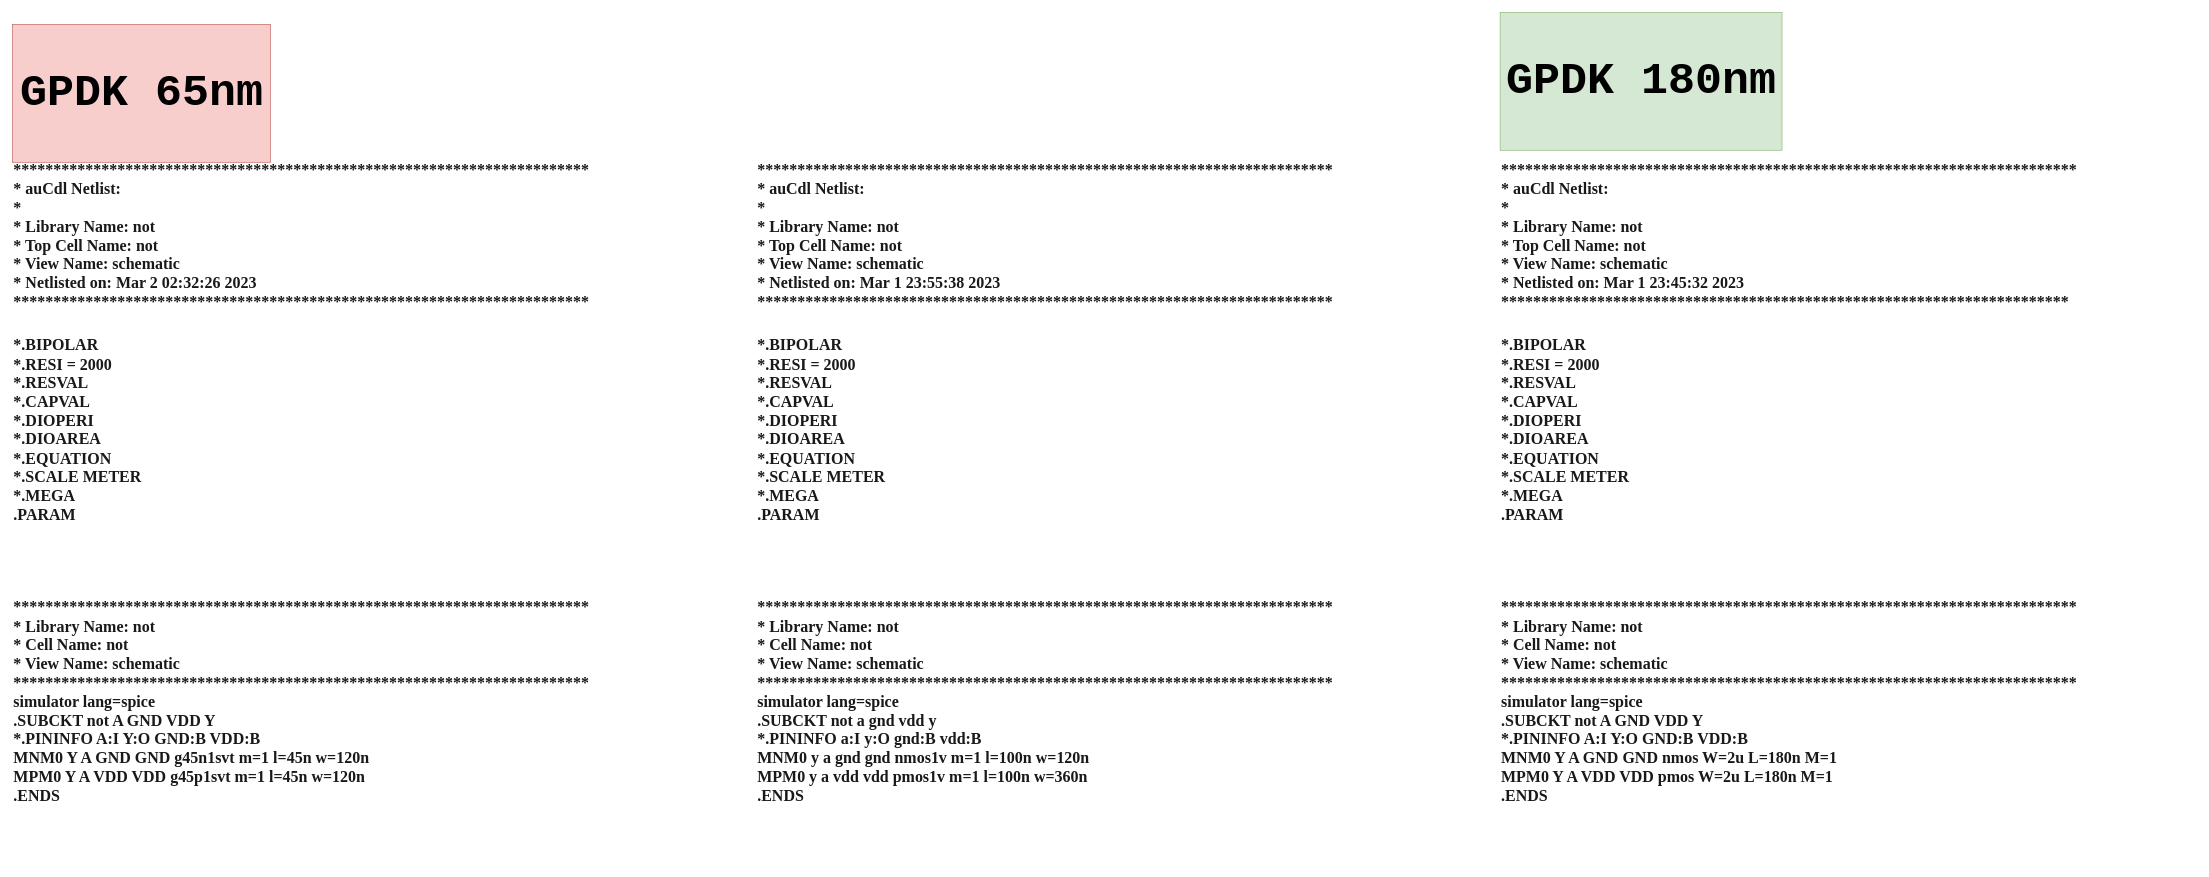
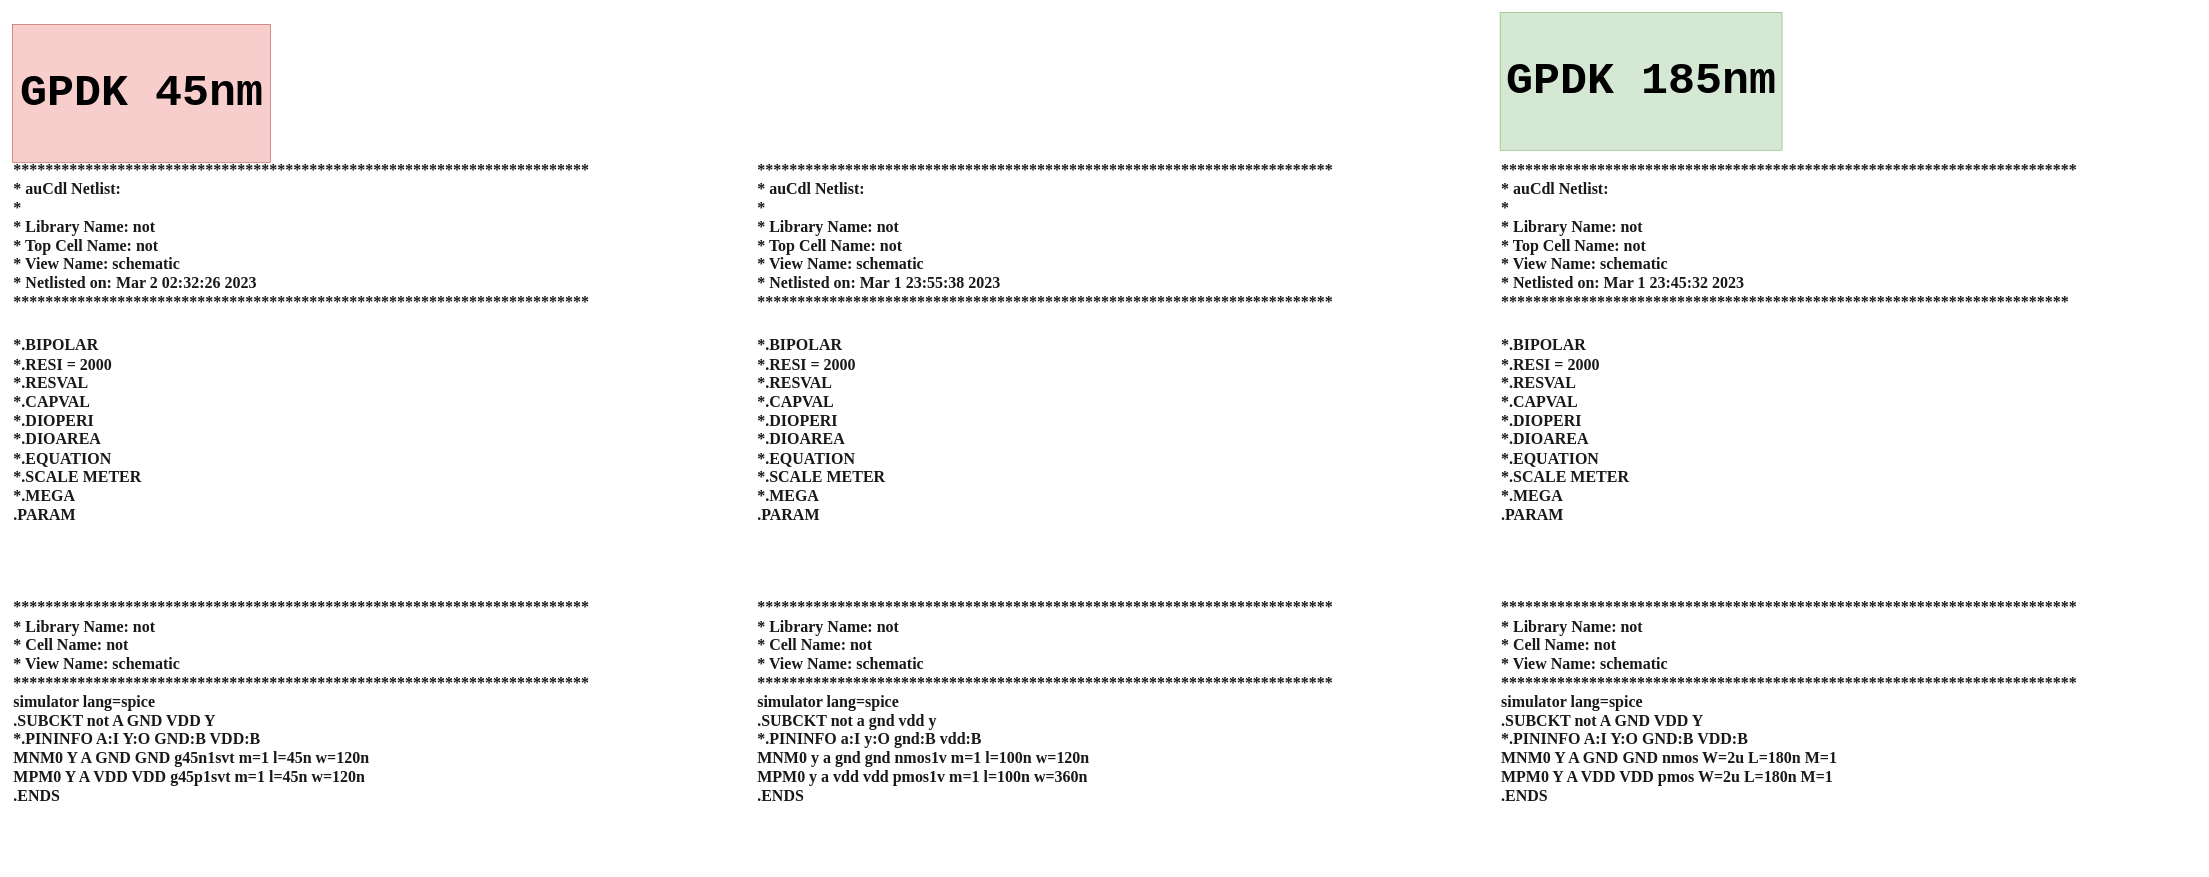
- <mxCell id="7" value="&lt;h2&gt;GPDK 180nm&lt;/h2&gt;" style="text;html=1;align=center;verticalAlign=middle;resizable=0;points=[];autosize=1;strokeColor=#82b366;fillColor=#d5e8d4;fontSize=50;fontFamily=Courier New;fontStyle=1" vertex="1" parent="2"><mxGeometry x="2480" width="470" height="230" as="geometry" /></mxCell>
+ <mxCell id="7" value="&lt;h2&gt;GPDK 185nm&lt;/h2&gt;" style="text;html=1;align=center;verticalAlign=middle;resizable=0;points=[];autosize=1;strokeColor=#82b366;fillColor=#d5e8d4;fontSize=50;fontFamily=Courier New;fontStyle=1" vertex="1" parent="2"><mxGeometry x="2480" width="470" height="230" as="geometry" /></mxCell>
- <mxCell id="6" value="&lt;h2&gt;GPDK 65nm&lt;/h2&gt;" style="text;html=1;align=center;verticalAlign=middle;resizable=0;points=[];autosize=1;strokeColor=#b85450;fillColor=#f8cecc;fontSize=50;fontFamily=Courier New;fontStyle=1" vertex="1" parent="2"><mxGeometry y="20" width="430" height="230" as="geometry" /></mxCell>
+ <mxCell id="6" value="&lt;h2&gt;GPDK 45nm&lt;/h2&gt;" style="text;html=1;align=center;verticalAlign=middle;resizable=0;points=[];autosize=1;strokeColor=#b85450;fillColor=#f8cecc;fontSize=50;fontFamily=Courier New;fontStyle=1" vertex="1" parent="2"><mxGeometry y="20" width="430" height="230" as="geometry" /></mxCell>
